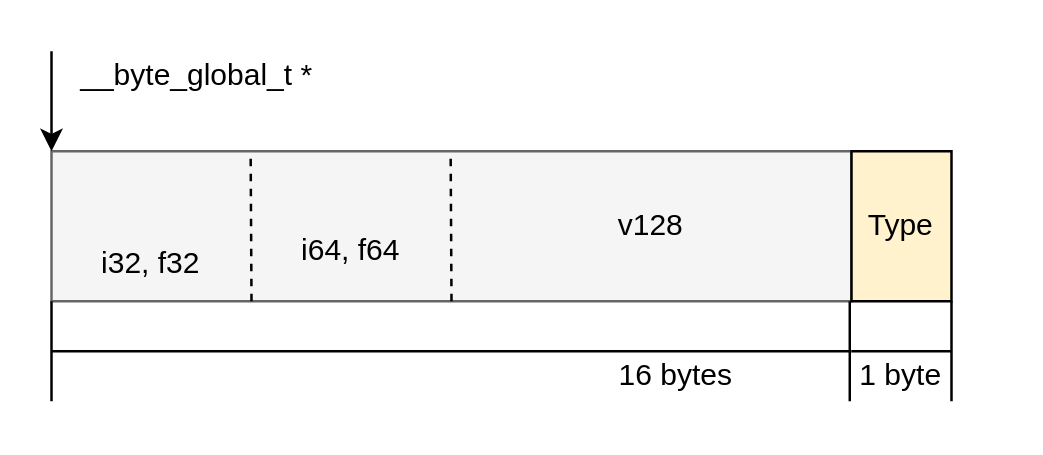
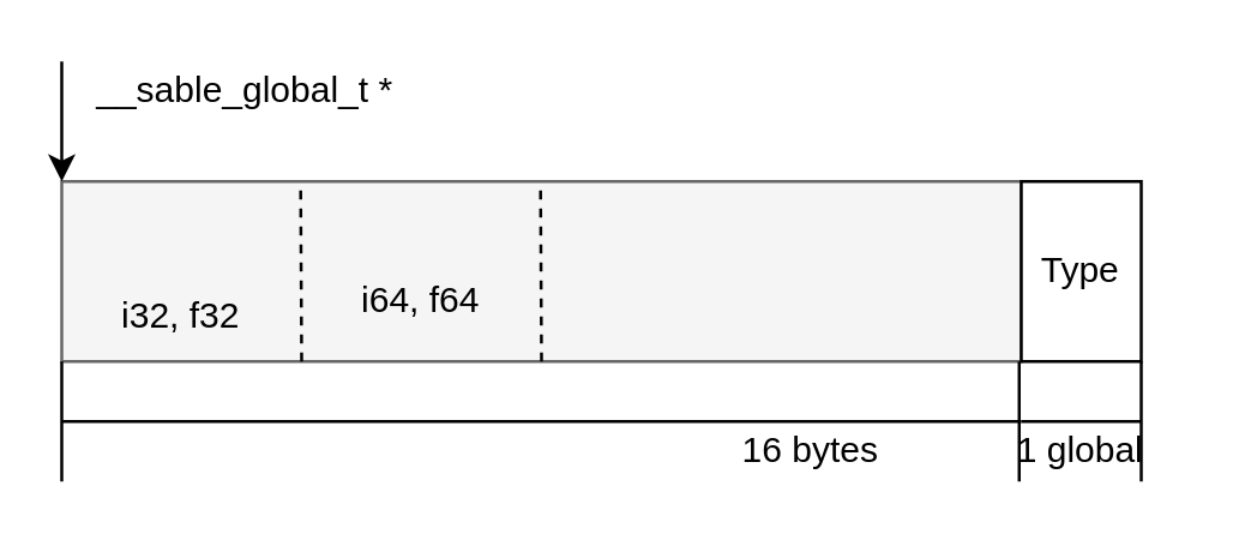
- <mxCell id="12" value="__byte_global_t *" style="text;html=1;strokeColor=none;fillColor=none;align=left;verticalAlign=middle;whiteSpace=wrap;rounded=0;" vertex="1" parent="1"><mxGeometry x="30" y="20" width="140" height="20" as="geometry" /></mxCell>
+ <mxCell id="12" value="__sable_global_t *" style="text;html=1;strokeColor=none;fillColor=none;align=left;verticalAlign=middle;whiteSpace=wrap;rounded=0;" vertex="1" parent="1"><mxGeometry x="30" y="20" width="140" height="20" as="geometry" /></mxCell>
- <mxCell id="17" value="v128" style="text;html=1;strokeColor=none;fillColor=none;align=center;verticalAlign=middle;whiteSpace=wrap;rounded=0;" vertex="1" parent="1"><mxGeometry x="230" y="80" width="60" height="20" as="geometry" /></mxCell>
- <mxCell id="3" value="Type" style="rounded=0;whiteSpace=wrap;html=1;fillColor=#fff2cc;" vertex="1" parent="1"><mxGeometry x="340" y="60" width="40" height="60" as="geometry" /></mxCell>
+ <mxCell id="3" value="Type" style="rounded=0;whiteSpace=wrap;html=1;" vertex="1" parent="1"><mxGeometry x="340" y="60" width="40" height="60" as="geometry" /></mxCell>
- <mxCell id="10" value="1 byte" style="text;html=1;strokeColor=none;fillColor=none;align=center;verticalAlign=middle;whiteSpace=wrap;rounded=0;" vertex="1" parent="1"><mxGeometry x="325" y="140" width="70" height="20" as="geometry" /></mxCell>
+ <mxCell id="10" value="1 global" style="text;html=1;strokeColor=none;fillColor=none;align=center;verticalAlign=middle;whiteSpace=wrap;rounded=0;" vertex="1" parent="1"><mxGeometry x="325" y="140" width="70" height="20" as="geometry" /></mxCell>
